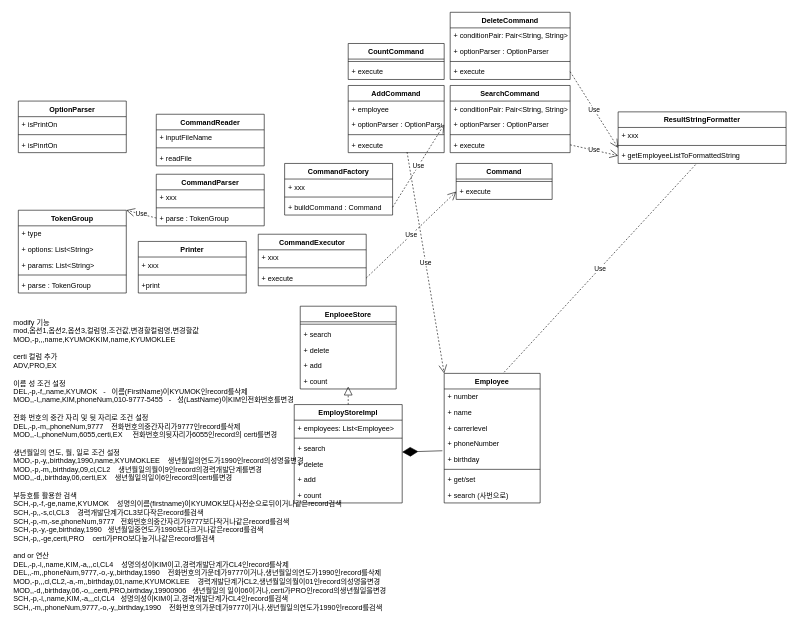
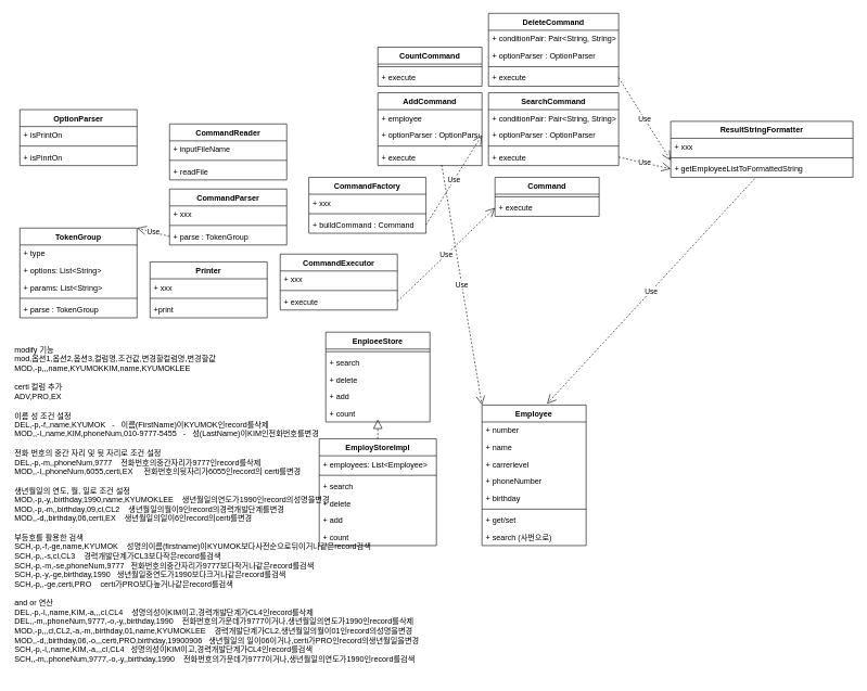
- <mxCell id="87" value="Use" style="endArrow=none;endSize=12;dashed=1;html=1;exitX=0.461;exitY=1.077;exitDx=0;exitDy=0;exitPerimeter=0;entryX=0.625;entryY=-0.009;entryDx=0;entryDy=0;entryPerimeter=0;" parent="1" source="54" target="21" edge="1"><mxGeometry width="160" relative="1" as="geometry"><mxPoint x="570" y="510" as="sourcePoint" /><mxPoint x="730" y="510" as="targetPoint" /></mxGeometry></mxCell>
+ <mxCell id="87" value="Use" style="endArrow=open;endSize=12;dashed=1;html=1;exitX=0.461;exitY=1.077;exitDx=0;exitDy=0;exitPerimeter=0;entryX=0.625;entryY=-0.009;entryDx=0;entryDy=0;entryPerimeter=0;" parent="1" source="54" target="21" edge="1"><mxGeometry width="160" relative="1" as="geometry"><mxPoint x="570" y="510" as="sourcePoint" /><mxPoint x="730" y="510" as="targetPoint" /></mxGeometry></mxCell>
- <mxCell id="36" value="" style="endArrow=diamondThin;endFill=1;endSize=24;html=1;exitX=-0.019;exitY=-0.038;exitDx=0;exitDy=0;exitPerimeter=0;" parent="1" source="26" target="14" edge="1"><mxGeometry width="160" relative="1" as="geometry"><mxPoint x="510" y="684" as="sourcePoint" /><mxPoint x="680" y="924" as="targetPoint" /></mxGeometry></mxCell>
